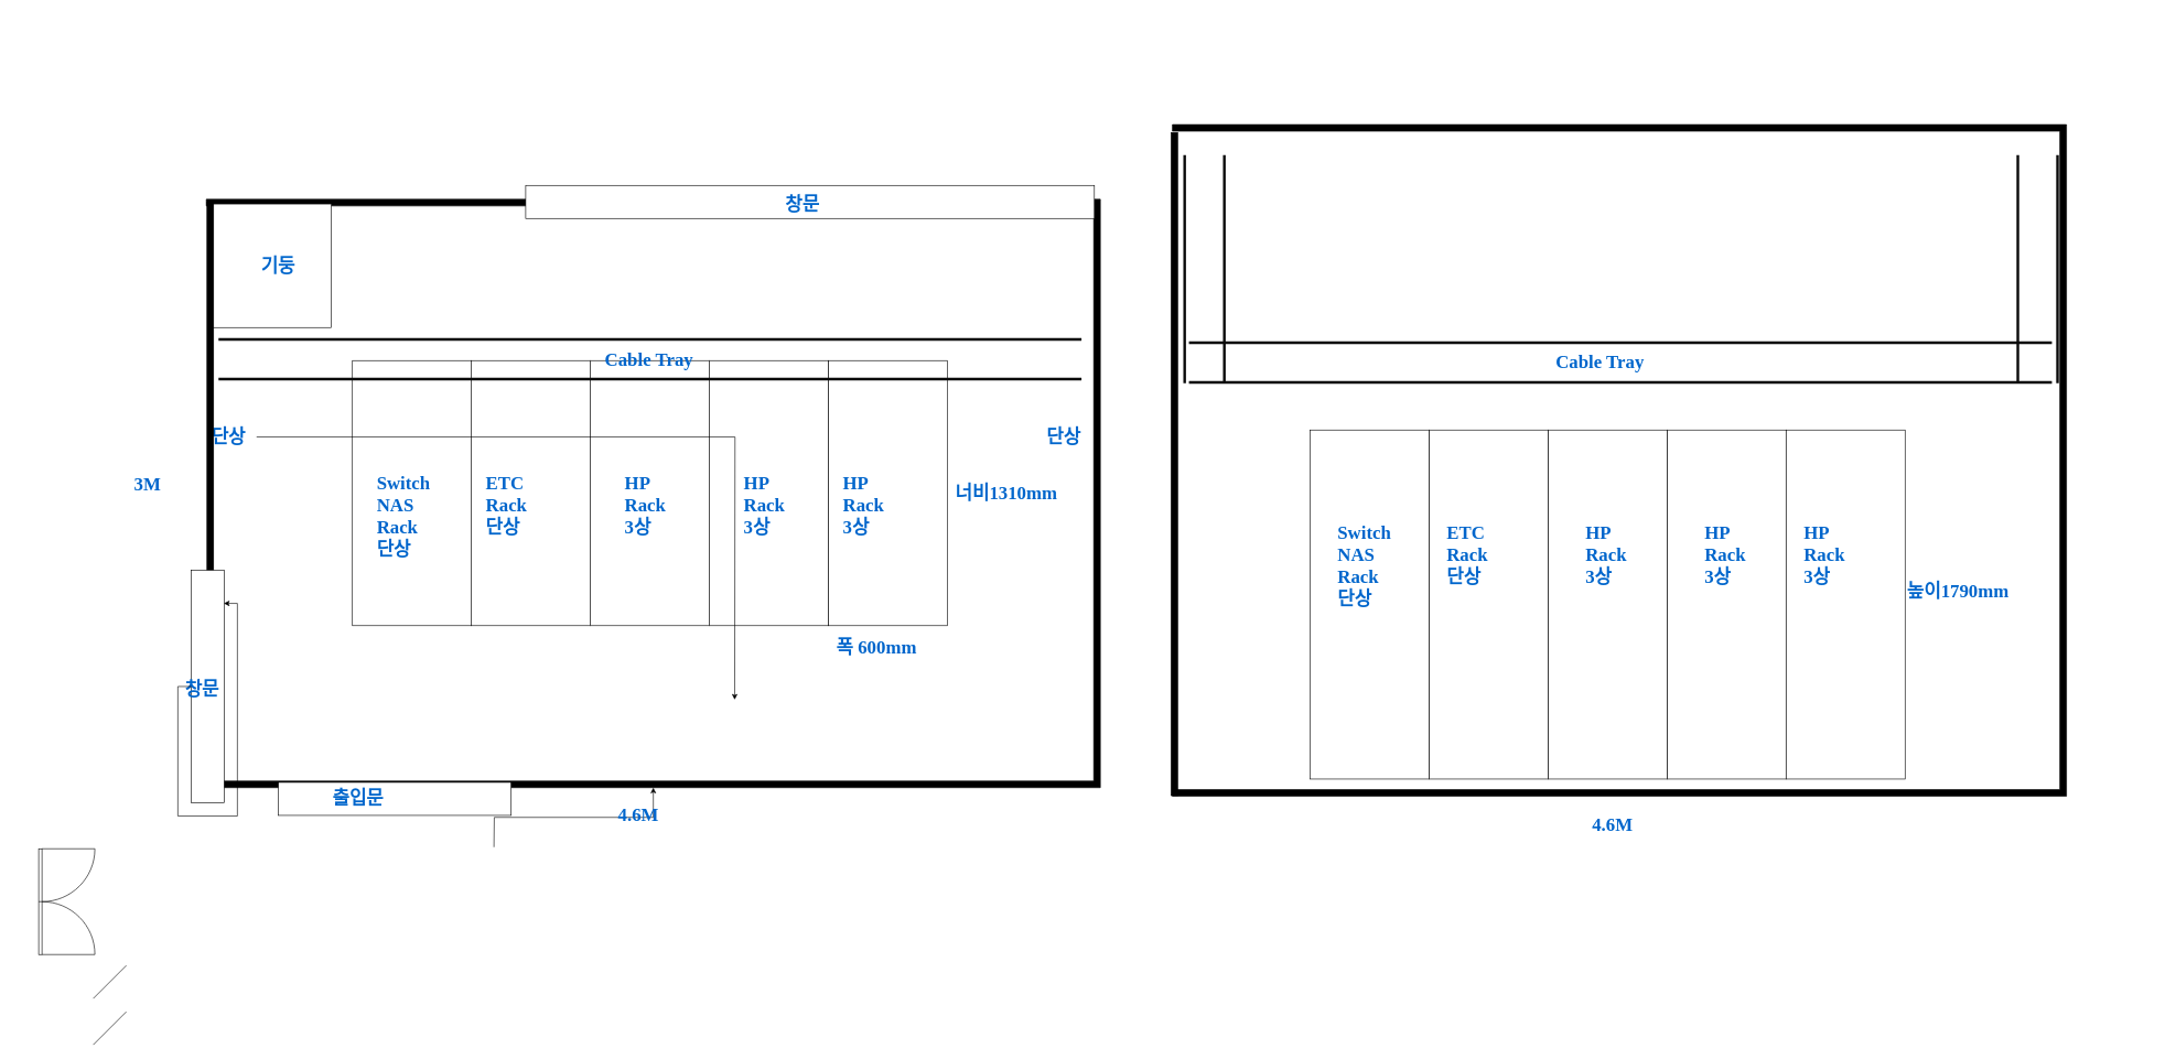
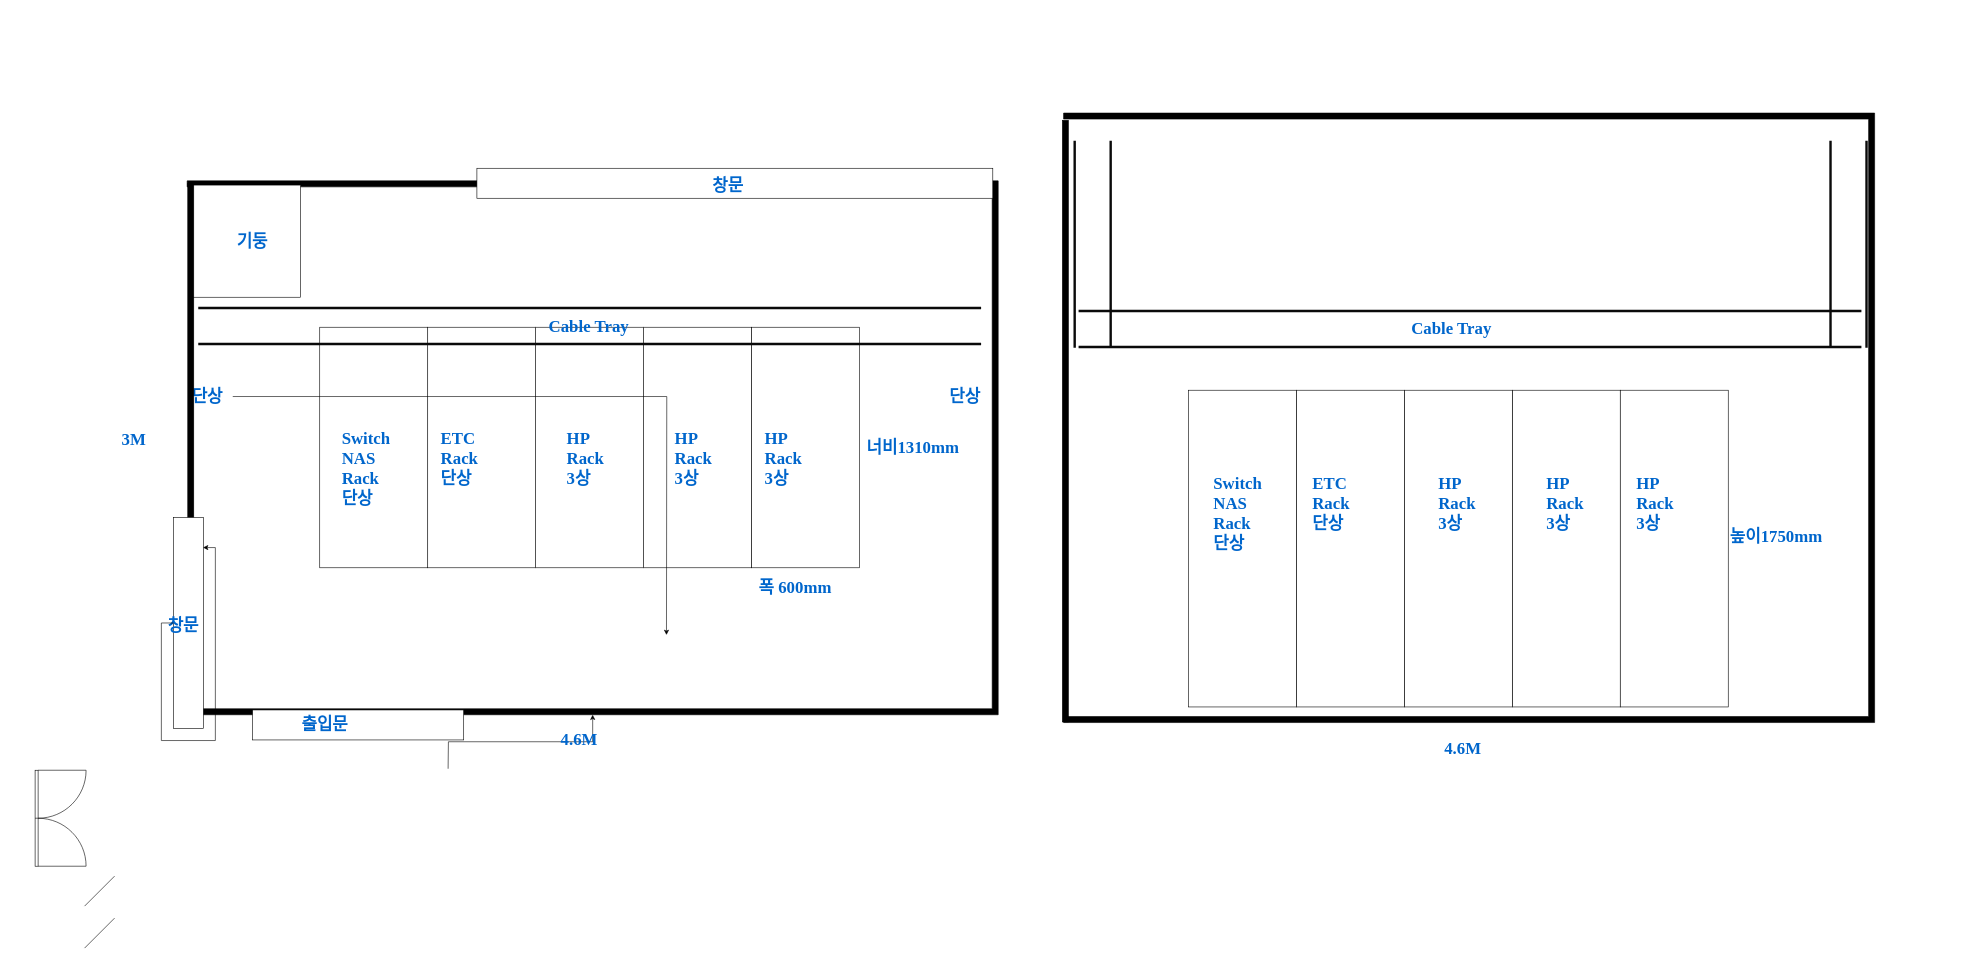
- <mxCell id="48" value="높이1790mm" style="text;html=1;resizable=0;points=[];autosize=1;align=left;verticalAlign=top;spacingTop=-4;fontSize=28;fontFamily=Verdana;fontColor=#0066CC;fontStyle=1" vertex="1" parent="1"><mxGeometry x="2880.5" y="874" width="200" height="40" as="geometry" /></mxCell>
+ <mxCell id="48" value="높이1750mm" style="text;html=1;resizable=0;points=[];autosize=1;align=left;verticalAlign=top;spacingTop=-4;fontSize=28;fontFamily=Verdana;fontColor=#0066CC;fontStyle=1" vertex="1" parent="1"><mxGeometry x="2880.5" y="874" width="200" height="40" as="geometry" /></mxCell>
